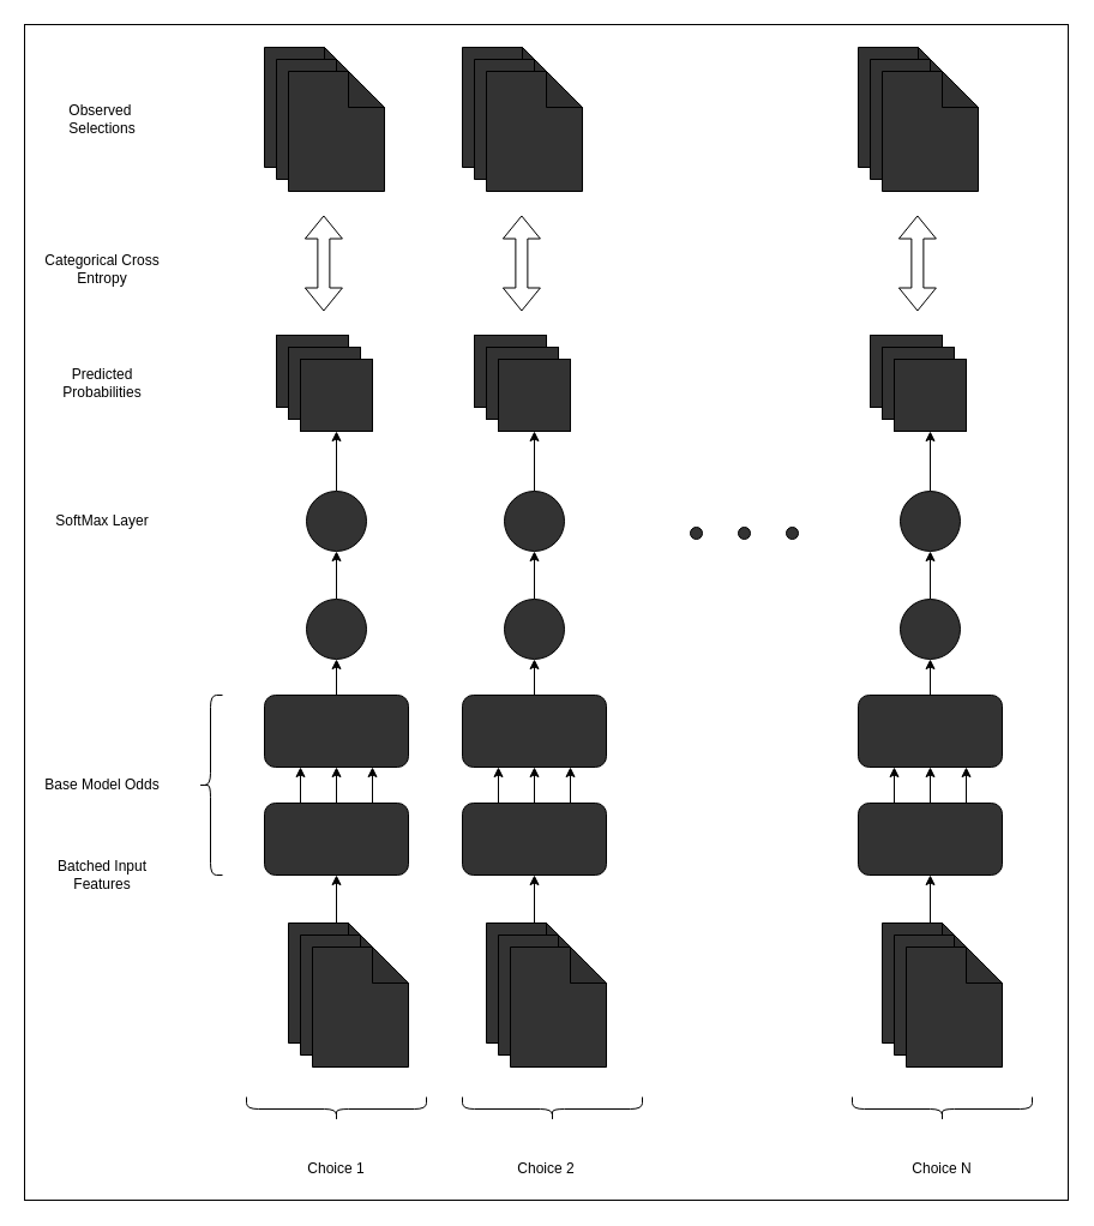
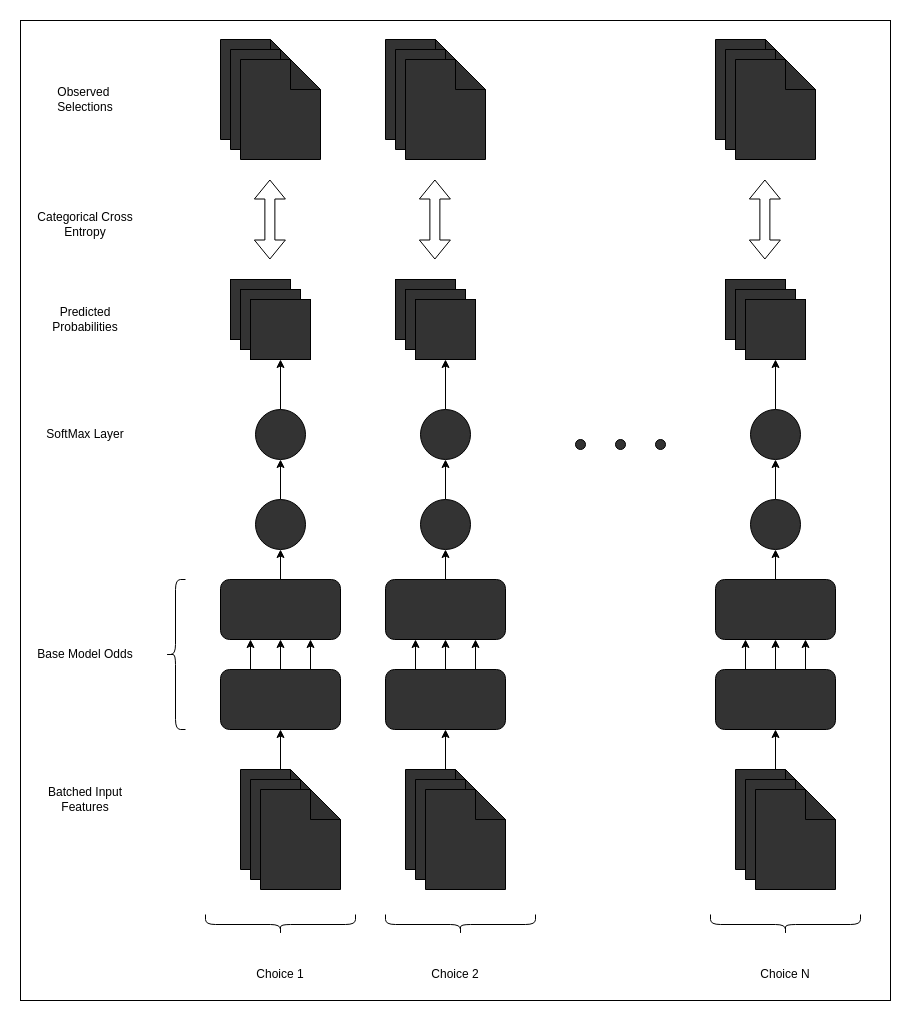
- <mxCell id="20" value="Batched Input Features" style="text;html=1;align=center;verticalAlign=middle;whiteSpace=wrap;rounded=0;fontColor=#000000;" vertex="1" parent="1"><mxGeometry x="25" y="714" width="120" height="30" as="geometry" /></mxCell>
+ <mxCell id="20" value="Batched Input Features" style="text;html=1;align=center;verticalAlign=middle;whiteSpace=wrap;rounded=0;fontColor=#000000;" vertex="1" parent="1"><mxGeometry x="25" y="784" width="120" height="30" as="geometry" /></mxCell>
